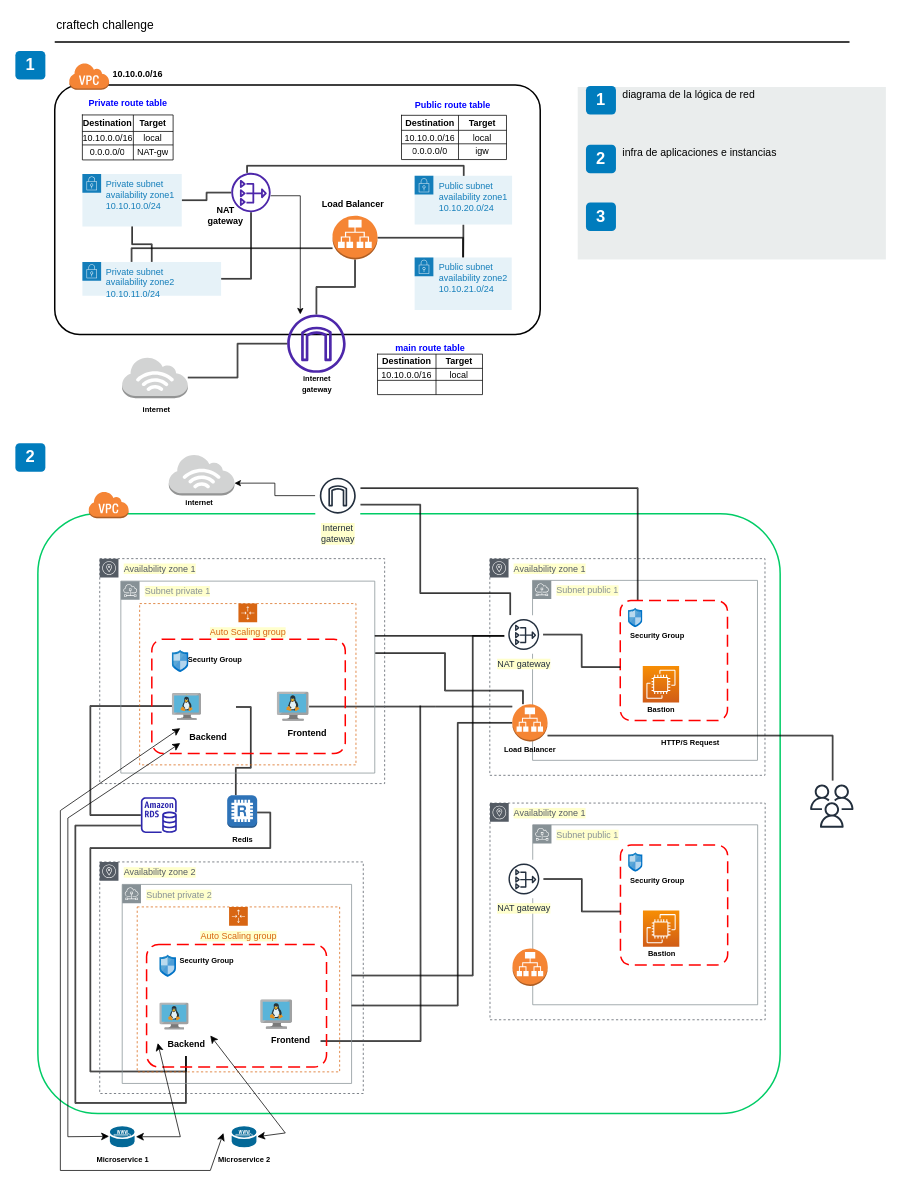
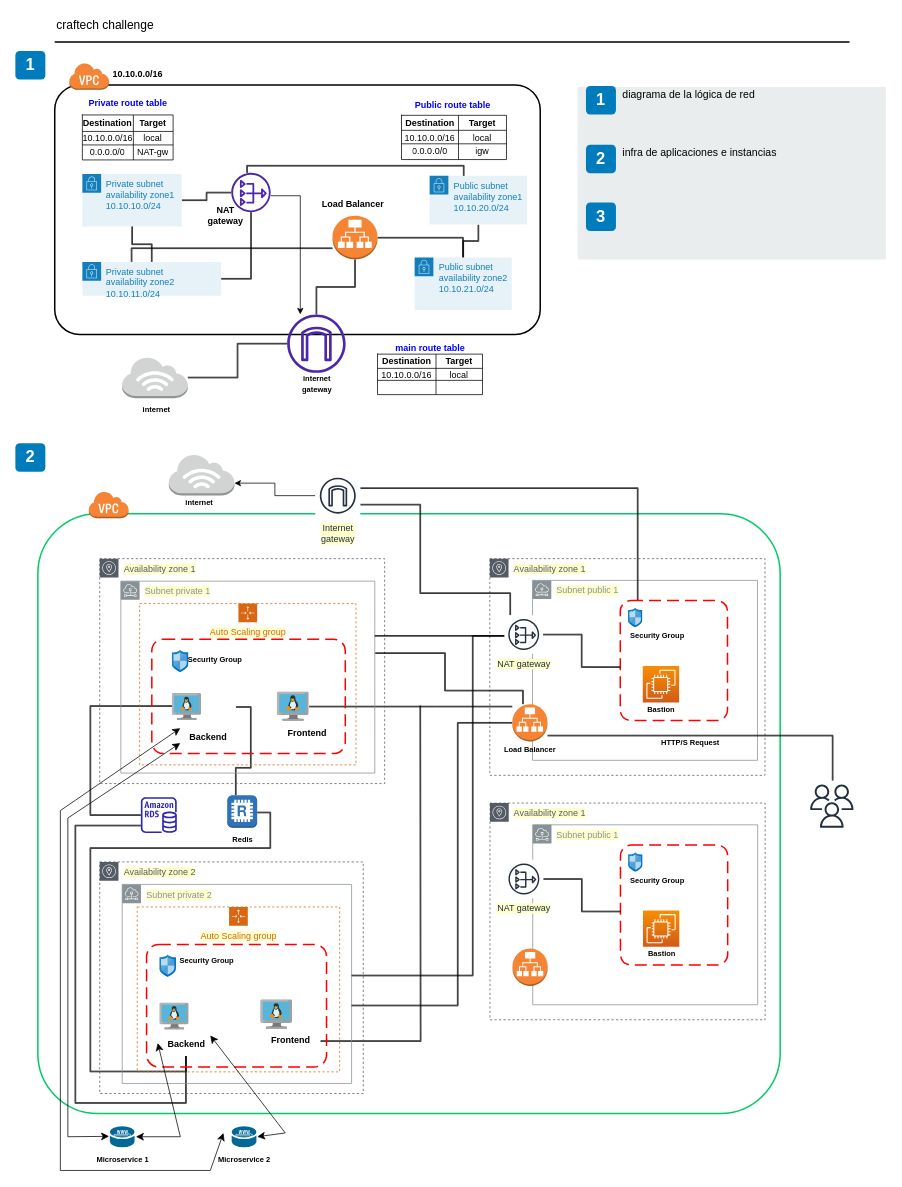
- <mxCell id="25" value="Public subnet&lt;br&gt;availability zone1&lt;br style=&quot;border-color: var(--border-color);&quot;&gt;10.10.20.0/24" style="points=[[0,0],[0.25,0],[0.5,0],[0.75,0],[1,0],[1,0.25],[1,0.5],[1,0.75],[1,1],[0.75,1],[0.5,1],[0.25,1],[0,1],[0,0.75],[0,0.5],[0,0.25]];outlineConnect=0;gradientColor=none;html=1;whiteSpace=wrap;fontSize=12;fontStyle=0;container=1;pointerEvents=0;collapsible=0;recursiveResize=0;shape=mxgraph.aws4.group;grIcon=mxgraph.aws4.group_security_group;grStroke=0;strokeColor=#147EBA;fillColor=#E6F2F8;verticalAlign=top;align=left;spacingLeft=30;fontColor=#147EBA;dashed=0;" vertex="1" parent="1"><mxGeometry x="552.5" y="233.5" width="130" height="65" as="geometry" /></mxCell>
+ <mxCell id="25" value="Public subnet&lt;br&gt;availability zone1&lt;br style=&quot;border-color: var(--border-color);&quot;&gt;10.10.20.0/24" style="points=[[0,0],[0.25,0],[0.5,0],[0.75,0],[1,0],[1,0.25],[1,0.5],[1,0.75],[1,1],[0.75,1],[0.5,1],[0.25,1],[0,1],[0,0.75],[0,0.5],[0,0.25]];outlineConnect=0;gradientColor=none;html=1;whiteSpace=wrap;fontSize=12;fontStyle=0;container=1;pointerEvents=0;collapsible=0;recursiveResize=0;shape=mxgraph.aws4.group;grIcon=mxgraph.aws4.group_security_group;grStroke=0;strokeColor=#147EBA;fillColor=#E6F2F8;verticalAlign=top;align=left;spacingLeft=30;fontColor=#147EBA;dashed=0;" vertex="1" parent="1"><mxGeometry x="572.5" y="233.5" width="130" height="65" as="geometry" /></mxCell>
